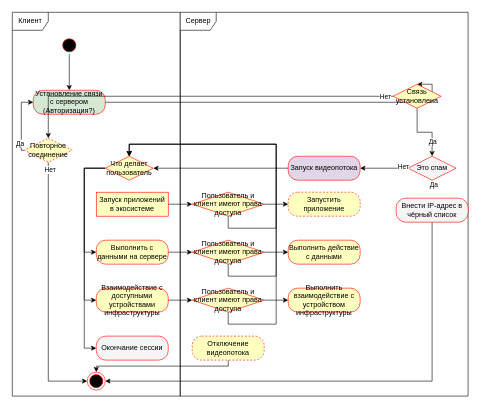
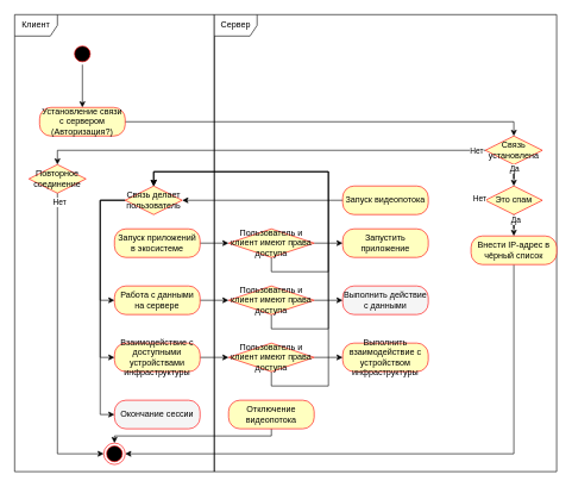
- <mxCell id="11" value="&lt;font style=&quot;vertical-align: inherit;&quot;&gt;&lt;font style=&quot;vertical-align: inherit;&quot;&gt;Связь установлена&lt;/font&gt;&lt;/font&gt;" style="rhombus;whiteSpace=wrap;html=1;fillColor=#ffffc0;strokeColor=#ff0000;" vertex="1" parent="1"><mxGeometry x="655" y="140" width="80" height="40" as="geometry" /></mxCell>
+ <mxCell id="11" value="&lt;font style=&quot;vertical-align: inherit;&quot;&gt;&lt;font style=&quot;vertical-align: inherit;&quot;&gt;Связь установлена&lt;/font&gt;&lt;/font&gt;" style="rhombus;whiteSpace=wrap;html=1;fillColor=#ffffc0;strokeColor=#ff0000;" vertex="1" parent="1"><mxGeometry x="680" y="190" width="80" height="40" as="geometry" /></mxCell>
- <mxCell id="7" value="&lt;font style=&quot;vertical-align: inherit;&quot;&gt;&lt;font style=&quot;vertical-align: inherit;&quot;&gt;Установление связи с сервером (Авторизация?)&lt;/font&gt;&lt;/font&gt;" style="rounded=1;whiteSpace=wrap;html=1;arcSize=40;fontColor=#000000;fillColor=#d5e8d4;strokeColor=#ff0000;" vertex="1" parent="1"><mxGeometry x="55" y="150" width="120" height="40" as="geometry" /></mxCell>
+ <mxCell id="7" value="&lt;font style=&quot;vertical-align: inherit;&quot;&gt;&lt;font style=&quot;vertical-align: inherit;&quot;&gt;Установление связи с сервером (Авторизация?)&lt;/font&gt;&lt;/font&gt;" style="rounded=1;whiteSpace=wrap;html=1;arcSize=40;fontColor=#000000;fillColor=#ffffc0;strokeColor=#ff0000;" vertex="1" parent="1"><mxGeometry x="55" y="150" width="120" height="40" as="geometry" /></mxCell>
- <mxCell id="12" style="edgeStyle=orthogonalEdgeStyle;rounded=0;orthogonalLoop=1;jettySize=auto;html=1;entryX=0;entryY=0.5;entryDx=0;entryDy=0;" edge="1" parent="1" source="16" target="7"><mxGeometry relative="1" as="geometry"><Array as="points"><mxPoint x="35" y="250" /><mxPoint x="35" y="170" /></Array></mxGeometry></mxCell>
- <mxCell id="13" value="&lt;font style=&quot;vertical-align: inherit;&quot;&gt;&lt;font style=&quot;vertical-align: inherit;&quot;&gt;Да&lt;/font&gt;&lt;/font&gt;" style="edgeLabel;html=1;align=center;verticalAlign=middle;resizable=0;points=[];" vertex="1" connectable="0" parent="12"><mxGeometry x="-0.669" y="3" relative="1" as="geometry"><mxPoint as="offset" /></mxGeometry></mxCell>
- <mxCell id="16" value="&lt;font style=&quot;vertical-align: inherit;&quot;&gt;&lt;font style=&quot;vertical-align: inherit;&quot;&gt;Повторное соединение&lt;/font&gt;&lt;/font&gt;" style="rhombus;whiteSpace=wrap;html=1;fillColor=#ffffc0;strokeColor=#ff0000;dashed=1;" vertex="1" parent="1"><mxGeometry x="40" y="230" width="80" height="40" as="geometry" /></mxCell>
+ <mxCell id="16" value="&lt;font style=&quot;vertical-align: inherit;&quot;&gt;&lt;font style=&quot;vertical-align: inherit;&quot;&gt;Повторное соединение&lt;/font&gt;&lt;/font&gt;" style="rhombus;whiteSpace=wrap;html=1;fillColor=#ffffc0;strokeColor=#ff0000;" vertex="1" parent="1"><mxGeometry x="40" y="230" width="80" height="40" as="geometry" /></mxCell>
- <mxCell id="28" value="Что делает пользователь" style="rhombus;whiteSpace=wrap;html=1;fillColor=#ffffc0;strokeColor=#ff0000;" vertex="1" parent="1"><mxGeometry x="175" y="260" width="80" height="40" as="geometry" /></mxCell>
+ <mxCell id="28" value="Связь делает пользователь" style="rhombus;whiteSpace=wrap;html=1;fillColor=#ffffc0;strokeColor=#ff0000;" vertex="1" parent="1"><mxGeometry x="175" y="260" width="80" height="40" as="geometry" /></mxCell>
- <mxCell id="49" value="Запуск видеопотока" style="rounded=1;whiteSpace=wrap;html=1;arcSize=40;fontColor=#000000;fillColor=#e1d5e7;strokeColor=#ff0000;" vertex="1" parent="1"><mxGeometry x="480" y="260" width="120" height="40" as="geometry" /></mxCell>
+ <mxCell id="49" value="Запуск видеопотока" style="rounded=1;whiteSpace=wrap;html=1;arcSize=40;fontColor=#000000;fillColor=#ffffc0;strokeColor=#ff0000;" vertex="1" parent="1"><mxGeometry x="480" y="260" width="120" height="40" as="geometry" /></mxCell>
- <mxCell id="18" style="edgeStyle=orthogonalEdgeStyle;rounded=0;orthogonalLoop=1;jettySize=auto;html=1;" edge="1" parent="1" source="19" target="49"><mxGeometry relative="1" as="geometry" /></mxCell>
+ <mxCell id="18" style="edgeStyle=orthogonalEdgeStyle;rounded=0;orthogonalLoop=1;jettySize=auto;html=1;entryX=0.5;entryY=0;entryDx=0;entryDy=0;" edge="1" parent="1" source="19" target="21"><mxGeometry relative="1" as="geometry" /></mxCell>
- <mxCell id="19" value="Это спам" style="rhombus;whiteSpace=wrap;html=1;fillColor=#f5f5f5;strokeColor=#ff0000;" vertex="1" parent="1"><mxGeometry x="680" y="260" width="80" height="40" as="geometry" /></mxCell>
+ <mxCell id="19" value="Это спам" style="rhombus;whiteSpace=wrap;html=1;fillColor=#ffffc0;strokeColor=#ff0000;" vertex="1" parent="1"><mxGeometry x="680" y="260" width="80" height="40" as="geometry" /></mxCell>
- <mxCell id="30" value="Запуск приложений в экосистеме" style="whiteSpace=wrap;html=1;arcSize=40;fontColor=#000000;fillColor=#ffffc0;strokeColor=#ff0000;rounded=0;" vertex="1" parent="1"><mxGeometry x="160" y="320" width="120" height="40" as="geometry" /></mxCell>
+ <mxCell id="30" value="Запуск приложений в экосистеме" style="rounded=1;whiteSpace=wrap;html=1;arcSize=40;fontColor=#000000;fillColor=#ffffc0;strokeColor=#ff0000;" vertex="1" parent="1"><mxGeometry x="160" y="320" width="120" height="40" as="geometry" /></mxCell>
- <mxCell id="44" value="Запустить приложение" style="rounded=1;whiteSpace=wrap;html=1;arcSize=40;fontColor=#000000;fillColor=#ffffc0;strokeColor=#ff0000;dashed=1;" vertex="1" parent="1"><mxGeometry x="480" y="320" width="120" height="40" as="geometry" /></mxCell>
+ <mxCell id="44" value="Запустить приложение" style="rounded=1;whiteSpace=wrap;html=1;arcSize=40;fontColor=#000000;fillColor=#ffffc0;strokeColor=#ff0000;" vertex="1" parent="1"><mxGeometry x="480" y="320" width="120" height="40" as="geometry" /></mxCell>
- <mxCell id="21" value="Внести IP-адрес в чёрный список" style="rounded=1;whiteSpace=wrap;html=1;arcSize=40;fontColor=#000000;fillColor=#f5f5f5;strokeColor=#ff0000;" vertex="1" parent="1"><mxGeometry x="660" y="330" width="120" height="40" as="geometry" /></mxCell>
+ <mxCell id="21" value="Внести IP-адрес в чёрный список" style="rounded=1;whiteSpace=wrap;html=1;arcSize=40;fontColor=#000000;fillColor=#ffffc0;strokeColor=#ff0000;" vertex="1" parent="1"><mxGeometry x="660" y="330" width="120" height="40" as="geometry" /></mxCell>
- <mxCell id="32" value="Выполнить с данными на сервере" style="rounded=1;whiteSpace=wrap;html=1;arcSize=40;fontColor=#000000;fillColor=#ffffc0;strokeColor=#ff0000;" vertex="1" parent="1"><mxGeometry x="160" y="400" width="120" height="40" as="geometry" /></mxCell>
+ <mxCell id="32" value="Работа с данными на сервере" style="rounded=1;whiteSpace=wrap;html=1;arcSize=40;fontColor=#000000;fillColor=#ffffc0;strokeColor=#ff0000;" vertex="1" parent="1"><mxGeometry x="160" y="400" width="120" height="40" as="geometry" /></mxCell>
- <mxCell id="45" value="Выполнить действие с данными" style="rounded=1;whiteSpace=wrap;html=1;arcSize=40;fontColor=#000000;fillColor=#ffffc0;strokeColor=#ff0000;" vertex="1" parent="1"><mxGeometry x="480" y="400" width="120" height="40" as="geometry" /></mxCell>
+ <mxCell id="45" value="Выполнить действие с данными" style="rounded=1;whiteSpace=wrap;html=1;arcSize=40;fontColor=#000000;fillColor=#f5f5f5;strokeColor=#ff0000;" vertex="1" parent="1"><mxGeometry x="480" y="400" width="120" height="40" as="geometry" /></mxCell>
- <mxCell id="51" value="Отключение видеопотока" style="rounded=1;whiteSpace=wrap;html=1;arcSize=40;fontColor=#000000;fillColor=#ffffc0;strokeColor=#ff0000;dashed=1;" vertex="1" parent="1"><mxGeometry x="320" y="560" width="120" height="40" as="geometry" /></mxCell>
+ <mxCell id="51" value="Отключение видеопотока" style="rounded=1;whiteSpace=wrap;html=1;arcSize=40;fontColor=#000000;fillColor=#ffffc0;strokeColor=#ff0000;" vertex="1" parent="1"><mxGeometry x="320" y="560" width="120" height="40" as="geometry" /></mxCell>
